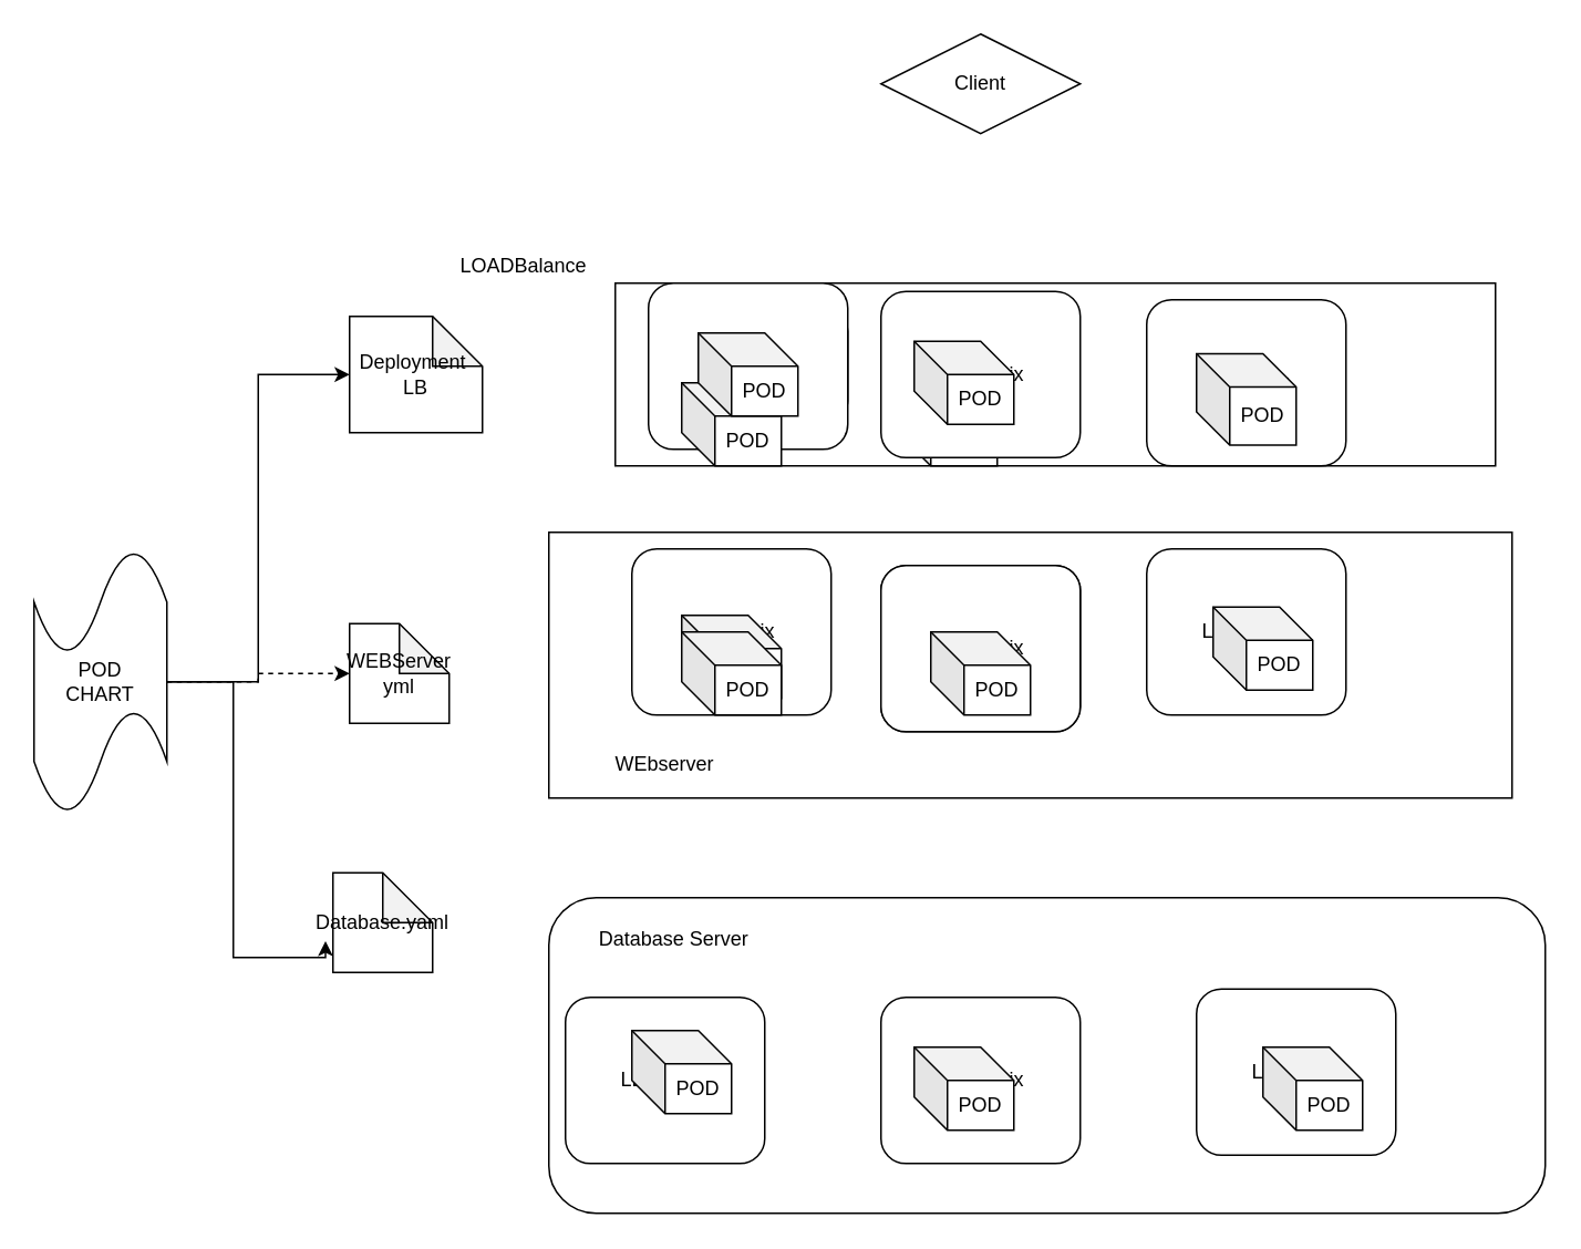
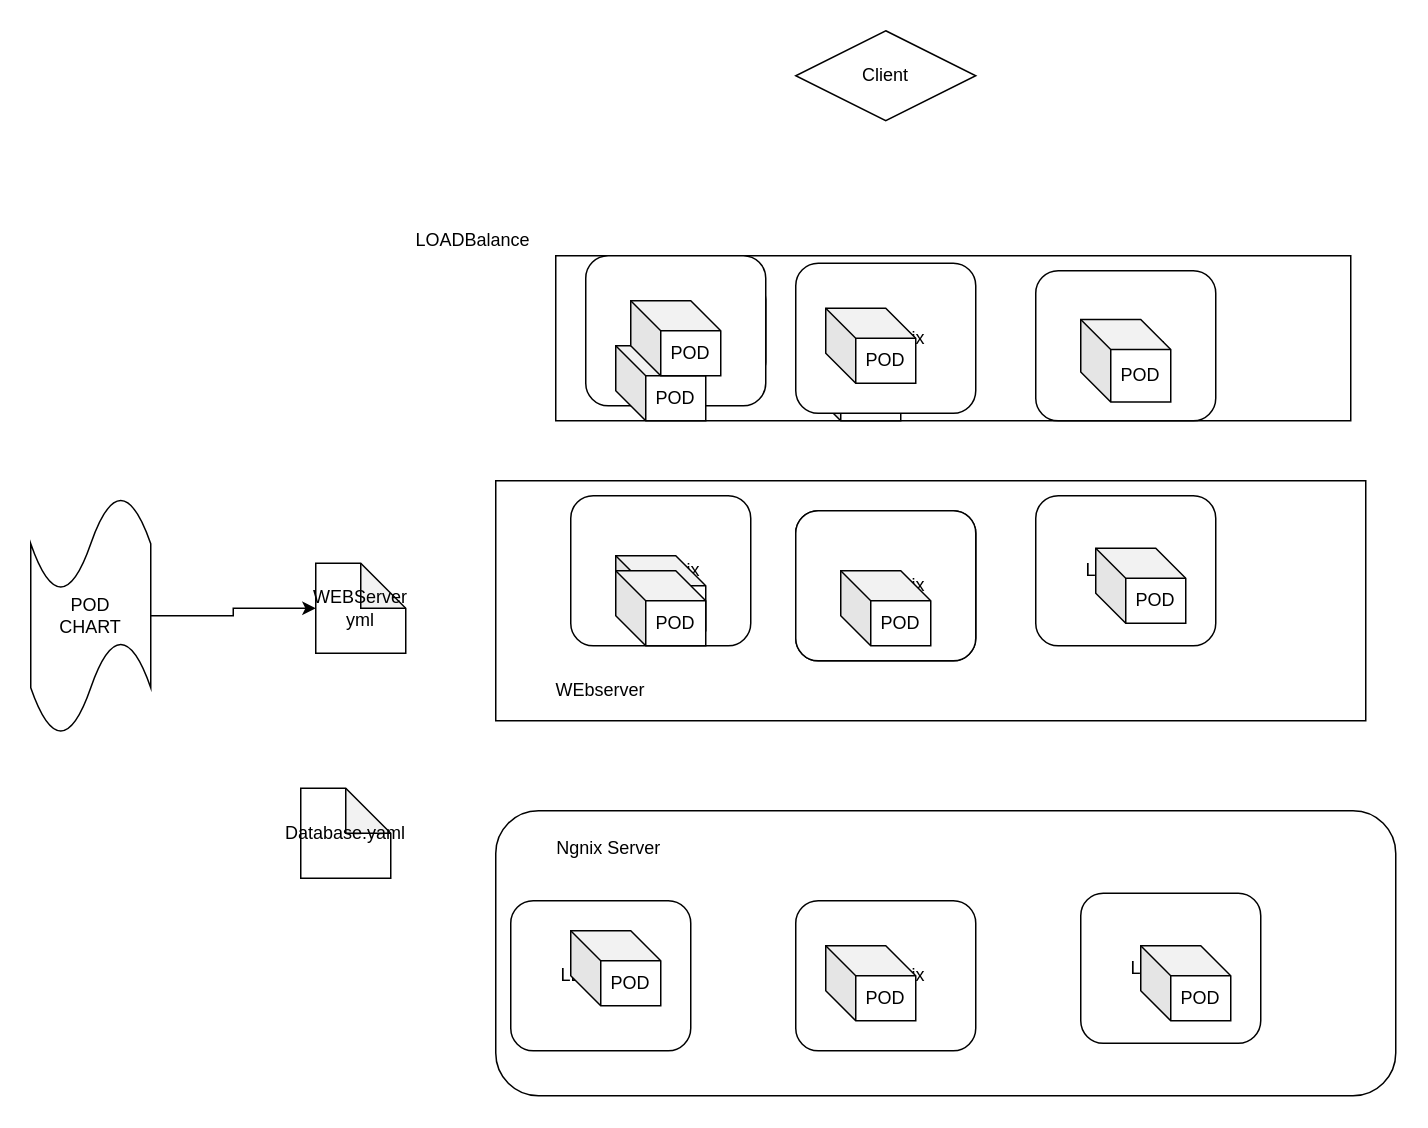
- <mxCell id="33" value="Deployment&amp;nbsp; LB" style="shape=note;whiteSpace=wrap;html=1;backgroundOutline=1;darkOpacity=0.05;" vertex="1" parent="1"><mxGeometry x="210" y="190" width="80" height="70" as="geometry" /></mxCell>
- <mxCell id="36" style="edgeStyle=orthogonalEdgeStyle;rounded=0;orthogonalLoop=1;jettySize=auto;html=1;entryX=0;entryY=0.5;entryDx=0;entryDy=0;entryPerimeter=0;" edge="1" parent="1" source="39" target="33"><mxGeometry relative="1" as="geometry" /></mxCell>
- <mxCell id="37" style="edgeStyle=orthogonalEdgeStyle;rounded=0;orthogonalLoop=1;jettySize=auto;html=1;entryX=0;entryY=0.5;entryDx=0;entryDy=0;entryPerimeter=0;dashed=1;" edge="1" parent="1" source="39" target="34"><mxGeometry relative="1" as="geometry" /></mxCell>
+ <mxCell id="37" style="edgeStyle=orthogonalEdgeStyle;rounded=0;orthogonalLoop=1;jettySize=auto;html=1;entryX=0;entryY=0.5;entryDx=0;entryDy=0;entryPerimeter=0;" edge="1" parent="1" source="39" target="34"><mxGeometry relative="1" as="geometry" /></mxCell>
- <mxCell id="38" style="edgeStyle=orthogonalEdgeStyle;rounded=0;orthogonalLoop=1;jettySize=auto;html=1;entryX=-0.075;entryY=0.686;entryDx=0;entryDy=0;entryPerimeter=0;" edge="1" parent="1" source="39" target="35"><mxGeometry relative="1" as="geometry"><Array as="points"><mxPoint x="140" y="410" /><mxPoint x="140" y="576" /></Array></mxGeometry></mxCell>
- <mxCell id="30" value="Database Server " style="text;html=1;align=center;verticalAlign=middle;resizable=0;points=[];autosize=1;" vertex="1" parent="1"><mxGeometry x="350" y="555" width="110" height="20" as="geometry" /></mxCell>
+ <mxCell id="30" value="Ngnix Server " style="text;html=1;align=center;verticalAlign=middle;resizable=0;points=[];autosize=1;" vertex="1" parent="1"><mxGeometry x="350" y="555" width="110" height="20" as="geometry" /></mxCell>
